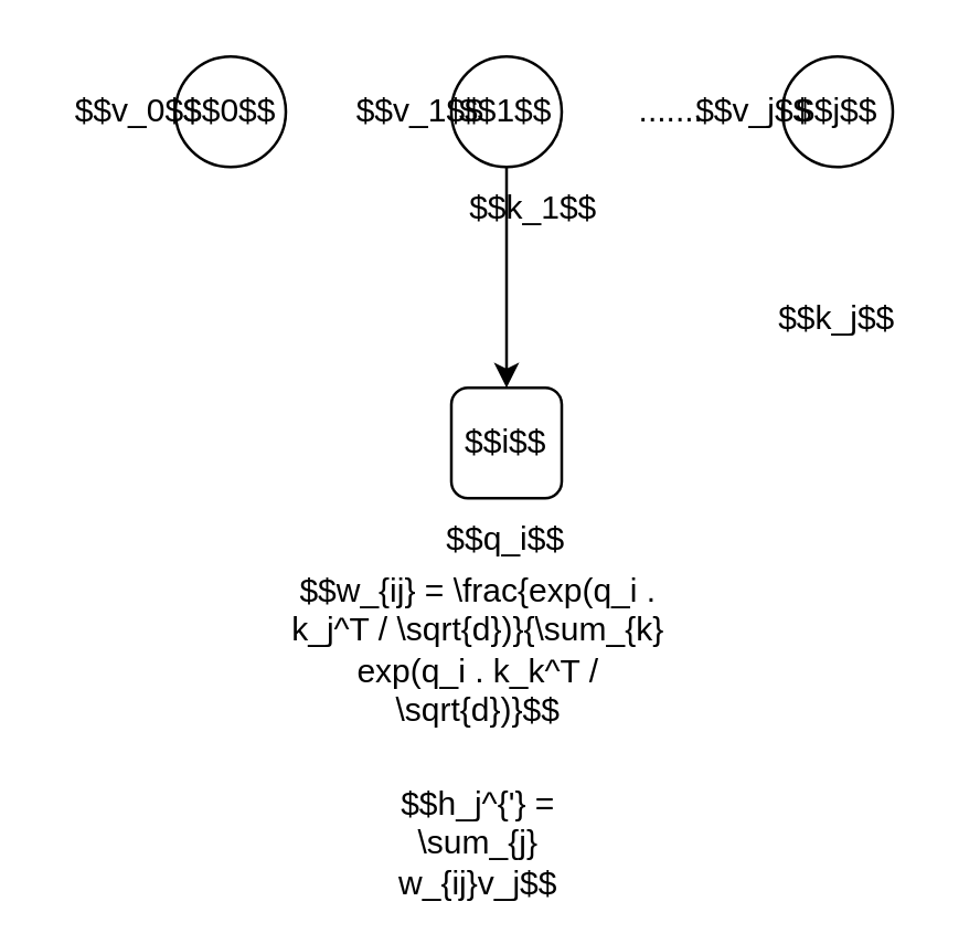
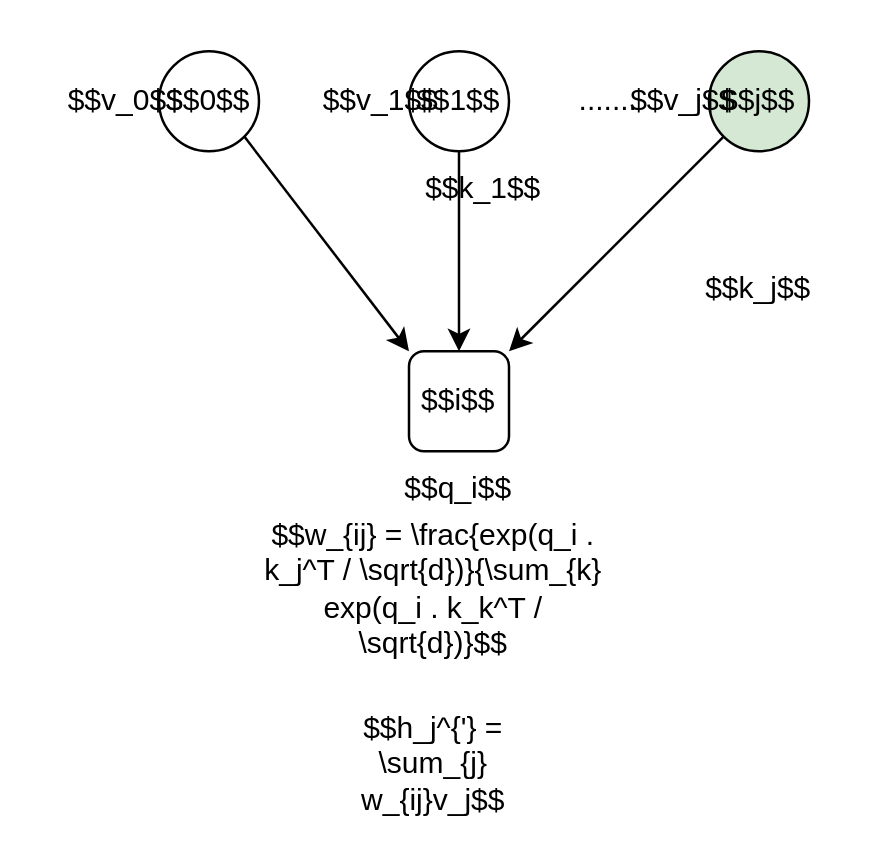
- <mxCell id="7" value="$$j$$" style="ellipse;whiteSpace=wrap;html=1;aspect=fixed;" parent="1" vertex="1"><mxGeometry x="283" y="20" width="40" height="40" as="geometry" /></mxCell>
+ <mxCell id="7" value="$$j$$" style="ellipse;whiteSpace=wrap;html=1;aspect=fixed;fillColor=#d5e8d4;" parent="1" vertex="1"><mxGeometry x="283" y="20" width="40" height="40" as="geometry" /></mxCell>
+ <mxCell id="5" value="" style="endArrow=classic;html=1;rounded=0;exitX=1;exitY=1;exitDx=0;exitDy=0;entryX=0;entryY=0;entryDx=0;entryDy=0;" parent="1" source="4" target="2" edge="1"><mxGeometry width="50" height="50" relative="1" as="geometry"><mxPoint x="3" y="140" as="sourcePoint" /><mxPoint x="53" y="90" as="targetPoint" /></mxGeometry></mxCell>
+ <mxCell id="9" value="" style="endArrow=classic;html=1;rounded=0;exitX=0;exitY=1;exitDx=0;exitDy=0;entryX=1;entryY=0;entryDx=0;entryDy=0;" parent="1" source="7" target="2" edge="1"><mxGeometry width="50" height="50" relative="1" as="geometry"><mxPoint x="213" y="110" as="sourcePoint" /><mxPoint x="213" y="190" as="targetPoint" /></mxGeometry></mxCell>
